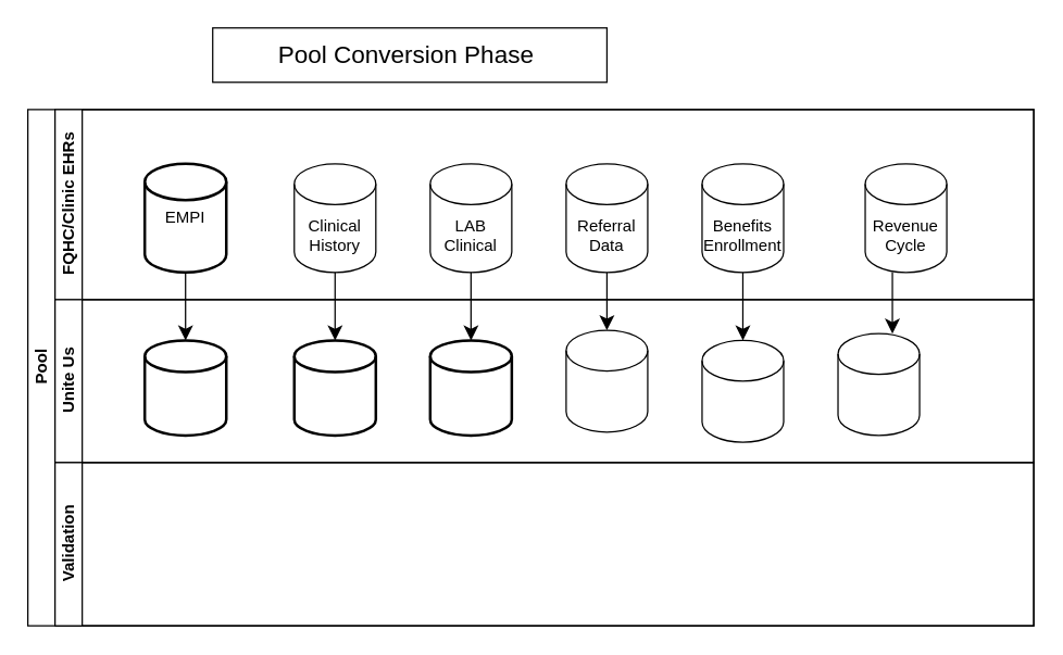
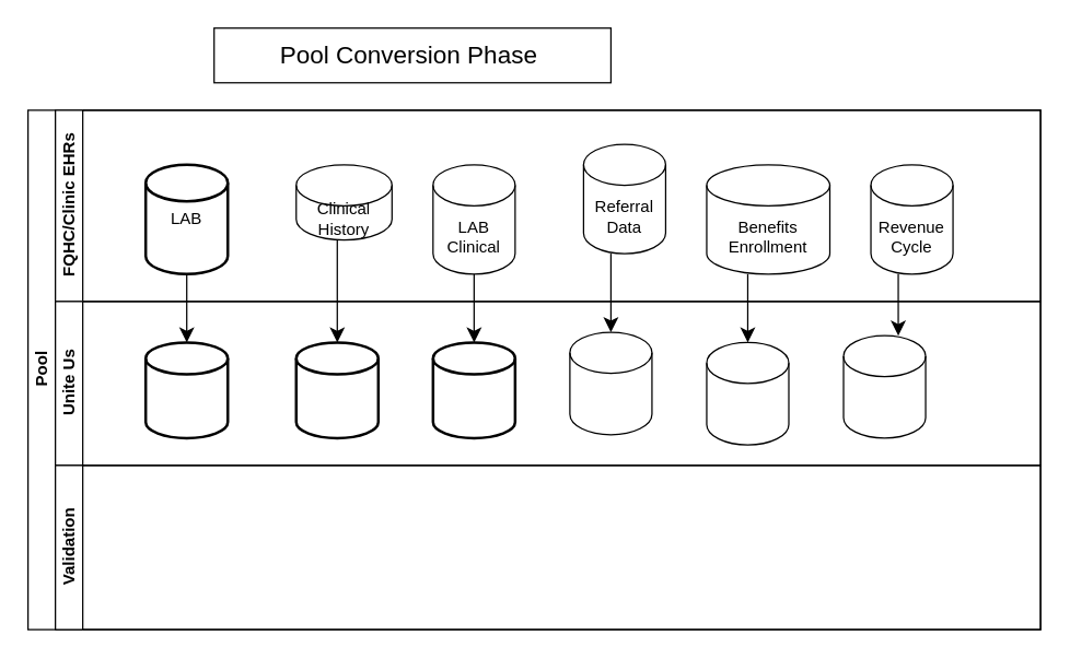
- <mxCell id="4" value="EMPI" style="strokeWidth=2;html=1;shape=mxgraph.flowchart.database;whiteSpace=wrap;" vertex="1" parent="3"><mxGeometry x="66" y="40" width="60" height="80" as="geometry" /></mxCell>
+ <mxCell id="4" value="LAB" style="strokeWidth=2;html=1;shape=mxgraph.flowchart.database;whiteSpace=wrap;" vertex="1" parent="3"><mxGeometry x="66" y="40" width="60" height="80" as="geometry" /></mxCell>
- <mxCell id="5" value="Clinical History" style="shape=cylinder3;whiteSpace=wrap;html=1;boundedLbl=1;backgroundOutline=1;size=15;" vertex="1" parent="3"><mxGeometry x="176" y="40" width="60" height="80" as="geometry" /></mxCell>
+ <mxCell id="5" value="Clinical History" style="shape=cylinder3;whiteSpace=wrap;html=1;boundedLbl=1;backgroundOutline=1;size=15;" vertex="1" parent="3"><mxGeometry x="176" y="40" width="70" height="55" as="geometry" /></mxCell>
- <mxCell id="7" value="Referral Data" style="shape=cylinder3;whiteSpace=wrap;html=1;boundedLbl=1;backgroundOutline=1;size=15;" vertex="1" parent="3"><mxGeometry x="376" y="40" width="60" height="80" as="geometry" /></mxCell>
+ <mxCell id="7" value="Referral Data" style="shape=cylinder3;whiteSpace=wrap;html=1;boundedLbl=1;backgroundOutline=1;size=15;" vertex="1" parent="3"><mxGeometry x="386" y="25" width="60" height="80" as="geometry" /></mxCell>
- <mxCell id="8" value="Benefits&lt;div&gt;Enrollment&lt;/div&gt;" style="shape=cylinder3;whiteSpace=wrap;html=1;boundedLbl=1;backgroundOutline=1;size=15;" vertex="1" parent="3"><mxGeometry x="476" y="40" width="60" height="80" as="geometry" /></mxCell>
+ <mxCell id="8" value="Benefits&lt;div&gt;Enrollment&lt;/div&gt;" style="shape=cylinder3;whiteSpace=wrap;html=1;boundedLbl=1;backgroundOutline=1;size=15;" vertex="1" parent="3"><mxGeometry x="476" y="40" width="90" height="80" as="geometry" /></mxCell>
